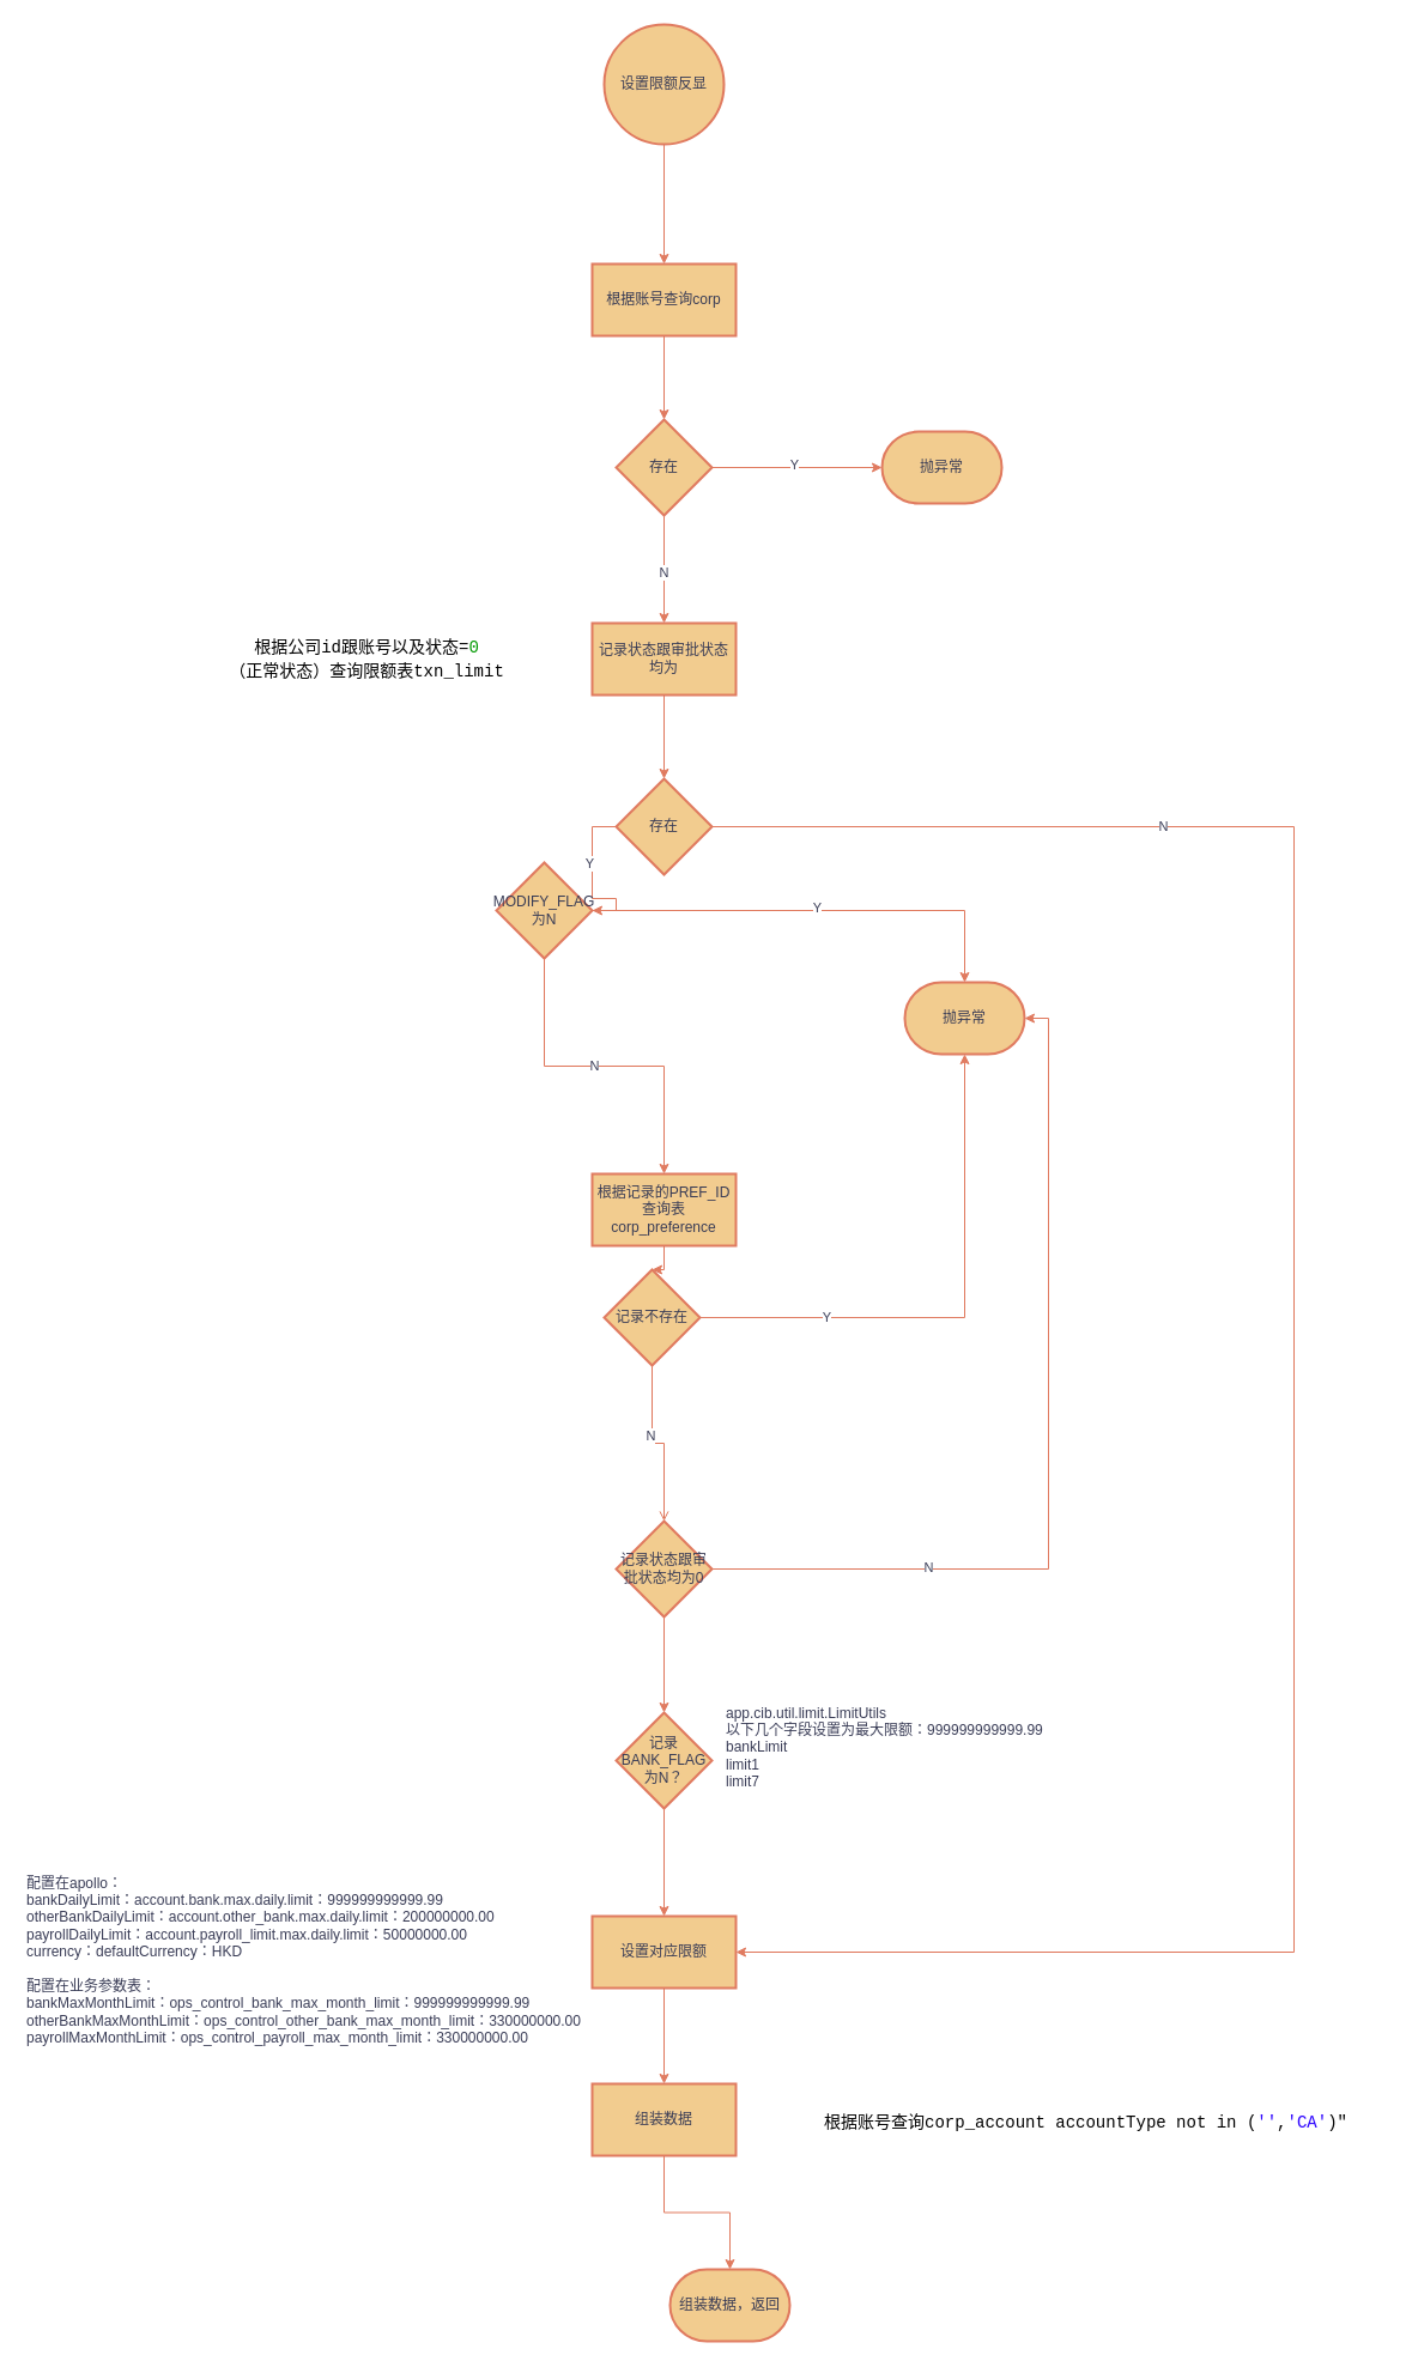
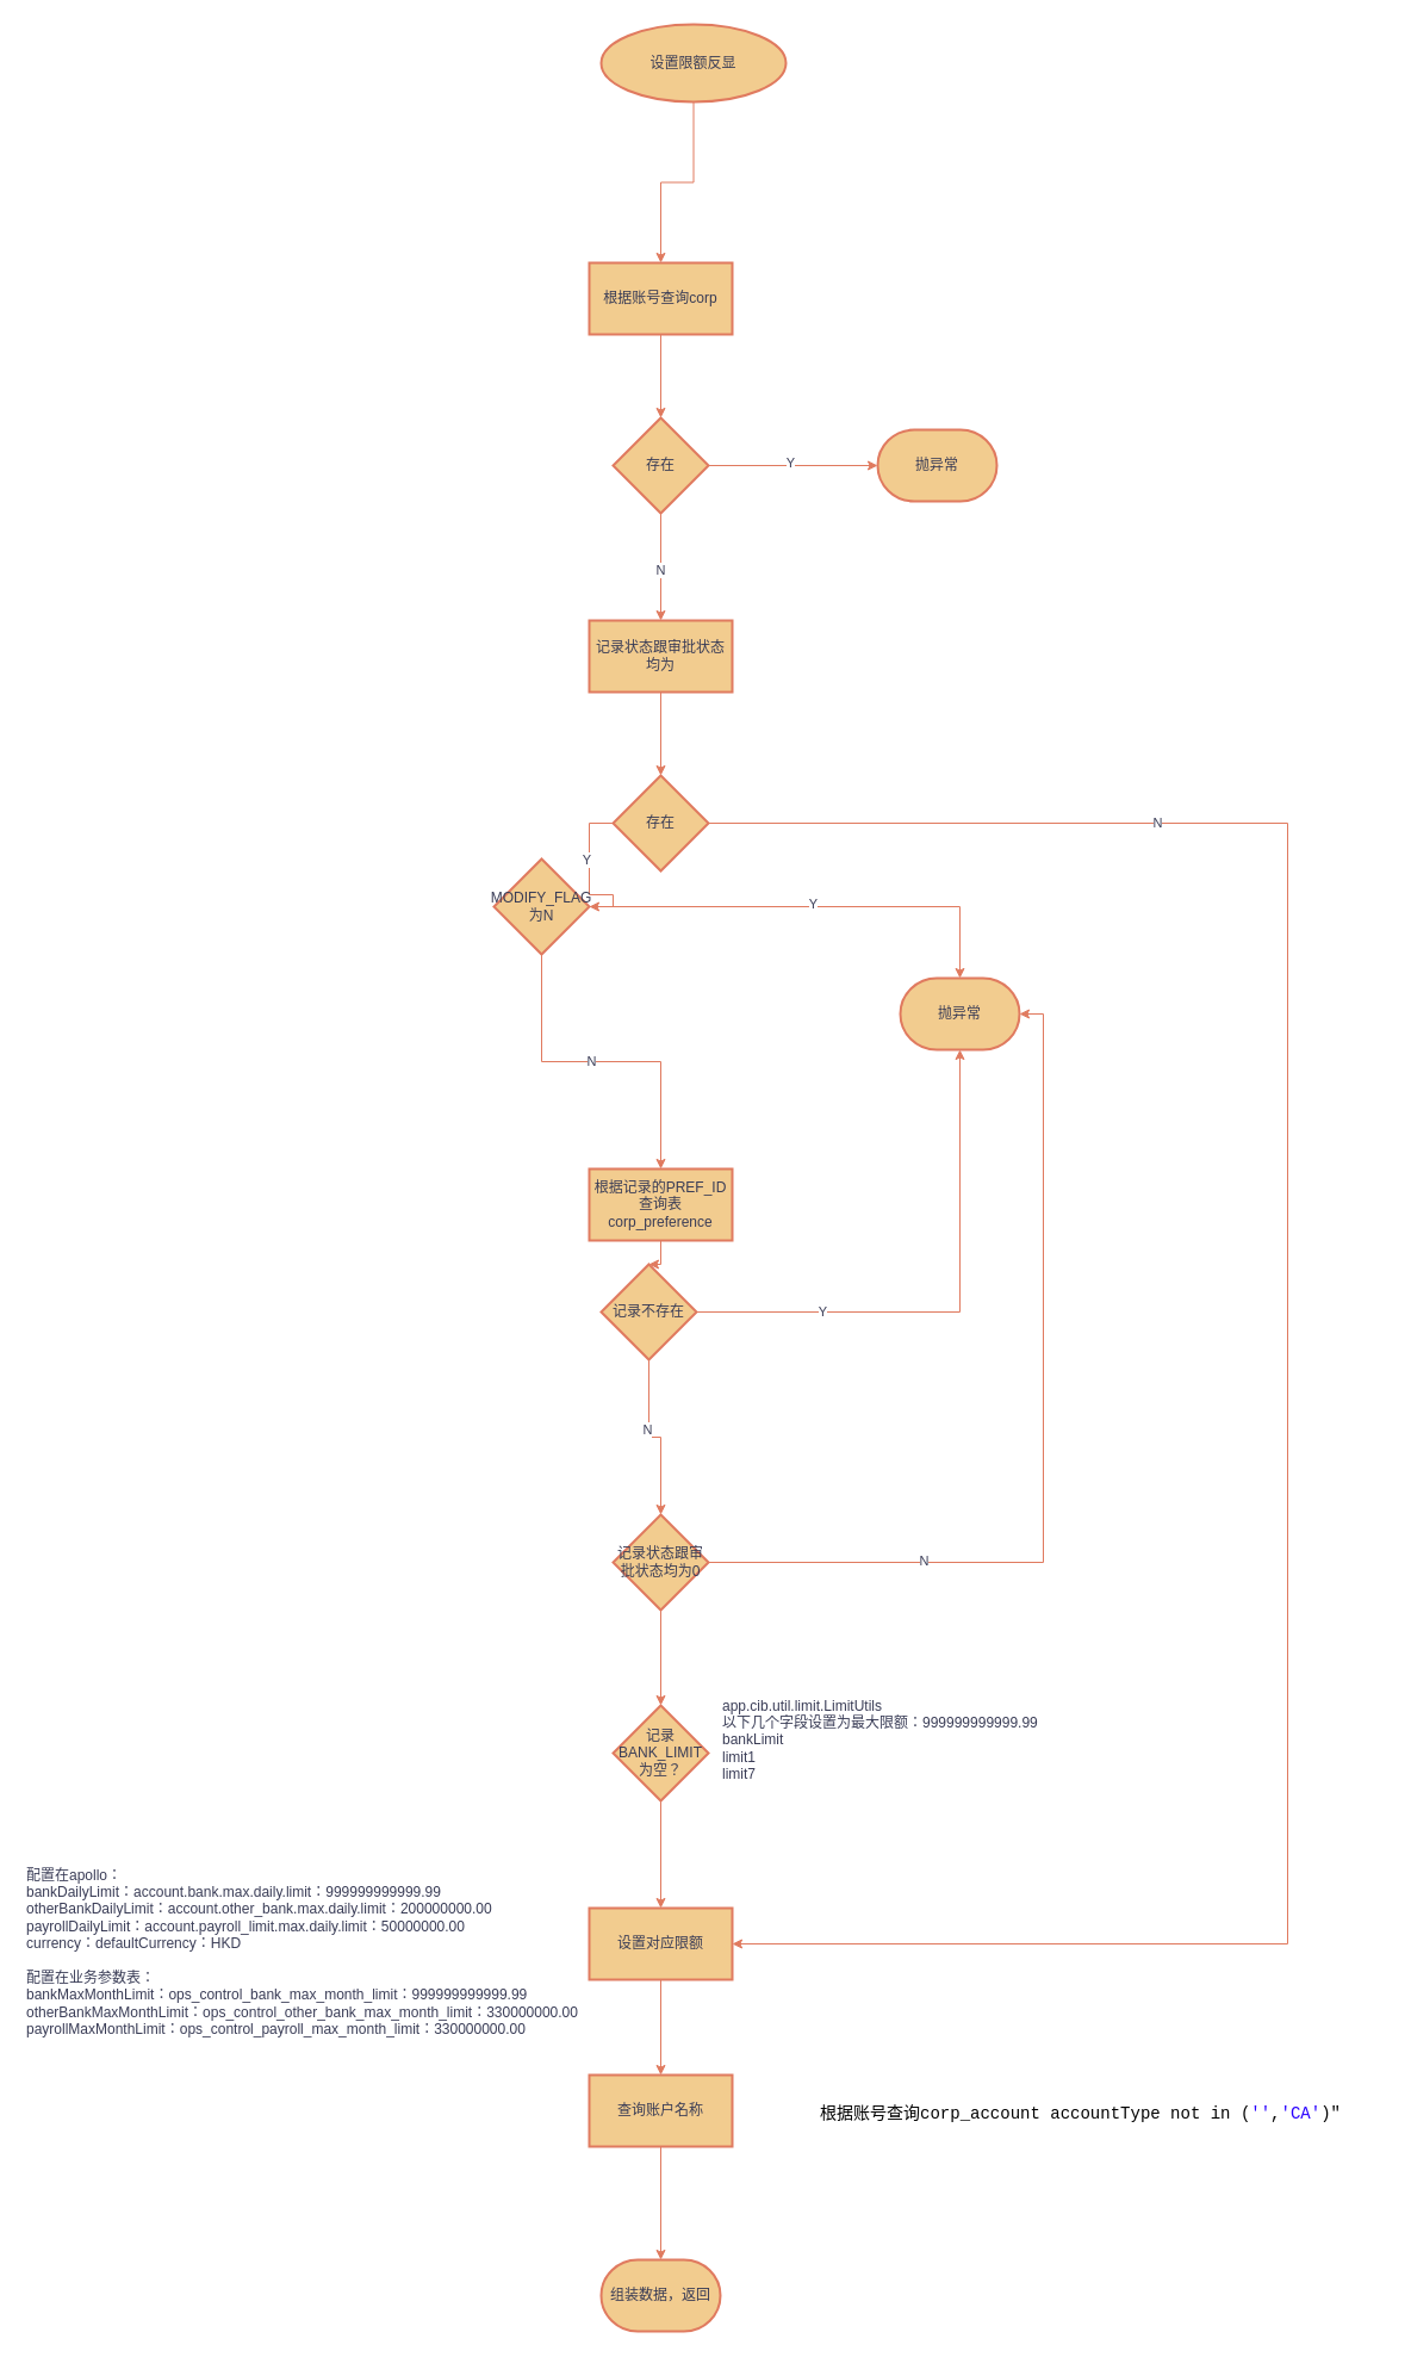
- <mxCell id="3" value="设置限额反显" style="strokeWidth=2;html=1;shape=mxgraph.flowchart.start_2;whiteSpace=wrap;strokeColor=#E07A5F;fontColor=#393C56;fillColor=#F2CC8F;" vertex="1" parent="1"><mxGeometry x="504" y="20" width="100" height="100" as="geometry" /></mxCell>
+ <mxCell id="3" value="设置限额反显" style="strokeWidth=2;html=1;shape=mxgraph.flowchart.start_2;whiteSpace=wrap;strokeColor=#E07A5F;fontColor=#393C56;fillColor=#F2CC8F;" vertex="1" parent="1"><mxGeometry x="504" y="20" width="155" height="65" as="geometry" /></mxCell>
- <mxCell id="45" value="&lt;code style=&quot;font-family: Consolas, &amp;quot;Bitstream Vera Sans Mono&amp;quot;, &amp;quot;Courier New&amp;quot;, Courier, monospace; border-radius: 0px; background-image: none; background-position: initial; background-size: initial; background-repeat: initial; background-attachment: initial; background-origin: initial; background-clip: initial; border: 0px; inset: auto; float: none; height: auto; line-height: 20px; margin: 0px; outline: 0px; overflow: visible; padding: 0px; position: static; text-align: left; vertical-align: baseline; width: auto; box-sizing: content-box; font-size: 14px; min-height: inherit; text-wrap: nowrap; color: black !important;&quot; class=&quot;java plain&quot;&gt;根据公司id跟账号以及状态=&lt;/code&gt;&lt;code style=&quot;font-family: Consolas, &amp;quot;Bitstream Vera Sans Mono&amp;quot;, &amp;quot;Courier New&amp;quot;, Courier, monospace; border-radius: 0px; background-image: none; background-position: initial; background-size: initial; background-repeat: initial; background-attachment: initial; background-origin: initial; background-clip: initial; border: 0px; inset: auto; float: none; height: auto; line-height: 20px; margin: 0px; outline: 0px; overflow: visible; padding: 0px; position: static; text-align: left; vertical-align: baseline; width: auto; box-sizing: content-box; font-size: 14px; min-height: inherit; text-wrap: nowrap; color: rgb(0, 153, 0) !important;&quot; class=&quot;java value&quot;&gt;0&lt;/code&gt;&lt;code style=&quot;font-family: Consolas, &amp;quot;Bitstream Vera Sans Mono&amp;quot;, &amp;quot;Courier New&amp;quot;, Courier, monospace; border-radius: 0px; background-image: none; background-position: initial; background-size: initial; background-repeat: initial; background-attachment: initial; background-origin: initial; background-clip: initial; border: 0px; inset: auto; float: none; height: auto; line-height: 20px; margin: 0px; outline: 0px; overflow: visible; padding: 0px; position: static; text-align: left; vertical-align: baseline; width: auto; box-sizing: content-box; font-size: 14px; min-height: inherit; text-wrap: nowrap; color: black !important;&quot; class=&quot;java plain&quot;&gt;（正常状态）查询限额表txn_limit&lt;/code&gt;" style="text;html=1;align=center;verticalAlign=middle;whiteSpace=wrap;rounded=0;fontColor=#393C56;" vertex="1" parent="1"><mxGeometry x="170" y="498.5" width="272" height="103" as="geometry" /></mxCell>
- <mxCell id="29" value="" style="edgeStyle=orthogonalEdgeStyle;rounded=0;orthogonalLoop=1;jettySize=auto;html=1;strokeColor=#E07A5F;fontColor=#393C56;fillColor=#F2CC8F;endArrow=open;" edge="1" parent="1" source="31" target="33"><mxGeometry relative="1" as="geometry" /></mxCell>
+ <mxCell id="29" value="" style="edgeStyle=orthogonalEdgeStyle;rounded=0;orthogonalLoop=1;jettySize=auto;html=1;strokeColor=#E07A5F;fontColor=#393C56;fillColor=#F2CC8F;" edge="1" parent="1" source="31" target="33"><mxGeometry relative="1" as="geometry" /></mxCell>
- <mxCell id="37" value="记录BANK_FLAG为N？" style="rhombus;whiteSpace=wrap;html=1;fillColor=#F2CC8F;strokeColor=#E07A5F;fontColor=#393C56;strokeWidth=2;" vertex="1" parent="1"><mxGeometry x="514" y="1430" width="80" height="80" as="geometry" /></mxCell>
+ <mxCell id="37" value="记录BANK_LIMIT为空？" style="rhombus;whiteSpace=wrap;html=1;fillColor=#F2CC8F;strokeColor=#E07A5F;fontColor=#393C56;strokeWidth=2;" vertex="1" parent="1"><mxGeometry x="514" y="1430" width="80" height="80" as="geometry" /></mxCell>
- <mxCell id="42" value="组装数据" style="whiteSpace=wrap;html=1;fillColor=#F2CC8F;strokeColor=#E07A5F;fontColor=#393C56;strokeWidth=2;" vertex="1" parent="1"><mxGeometry x="494" y="1740" width="120" height="60" as="geometry" /></mxCell>
+ <mxCell id="42" value="查询账户名称" style="whiteSpace=wrap;html=1;fillColor=#F2CC8F;strokeColor=#E07A5F;fontColor=#393C56;strokeWidth=2;" vertex="1" parent="1"><mxGeometry x="494" y="1740" width="120" height="60" as="geometry" /></mxCell>
- <mxCell id="43" value="组装数据，返回" style="strokeWidth=2;html=1;shape=mxgraph.flowchart.terminator;whiteSpace=wrap;strokeColor=#E07A5F;fontColor=#393C56;fillColor=#F2CC8F;" vertex="1" parent="1"><mxGeometry x="559" y="1895" width="100" height="60" as="geometry" /></mxCell>
+ <mxCell id="43" value="组装数据，返回" style="strokeWidth=2;html=1;shape=mxgraph.flowchart.terminator;whiteSpace=wrap;strokeColor=#E07A5F;fontColor=#393C56;fillColor=#F2CC8F;" vertex="1" parent="1"><mxGeometry x="504" y="1895" width="100" height="60" as="geometry" /></mxCell>
